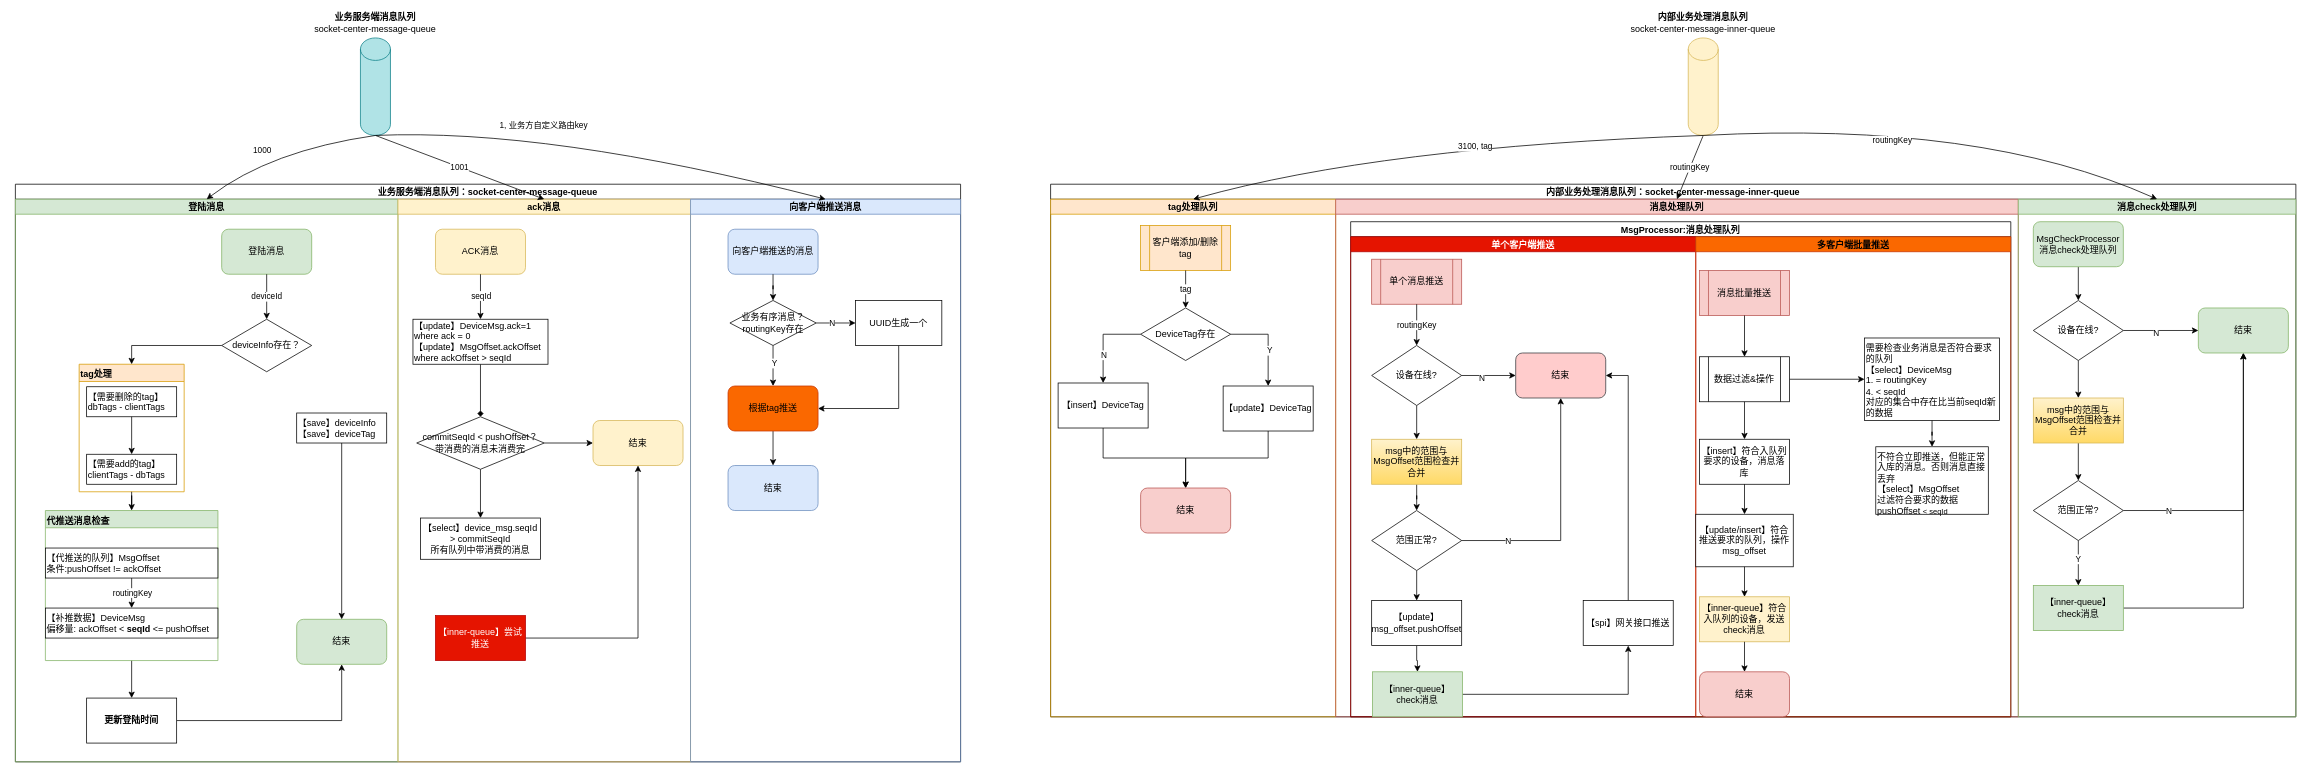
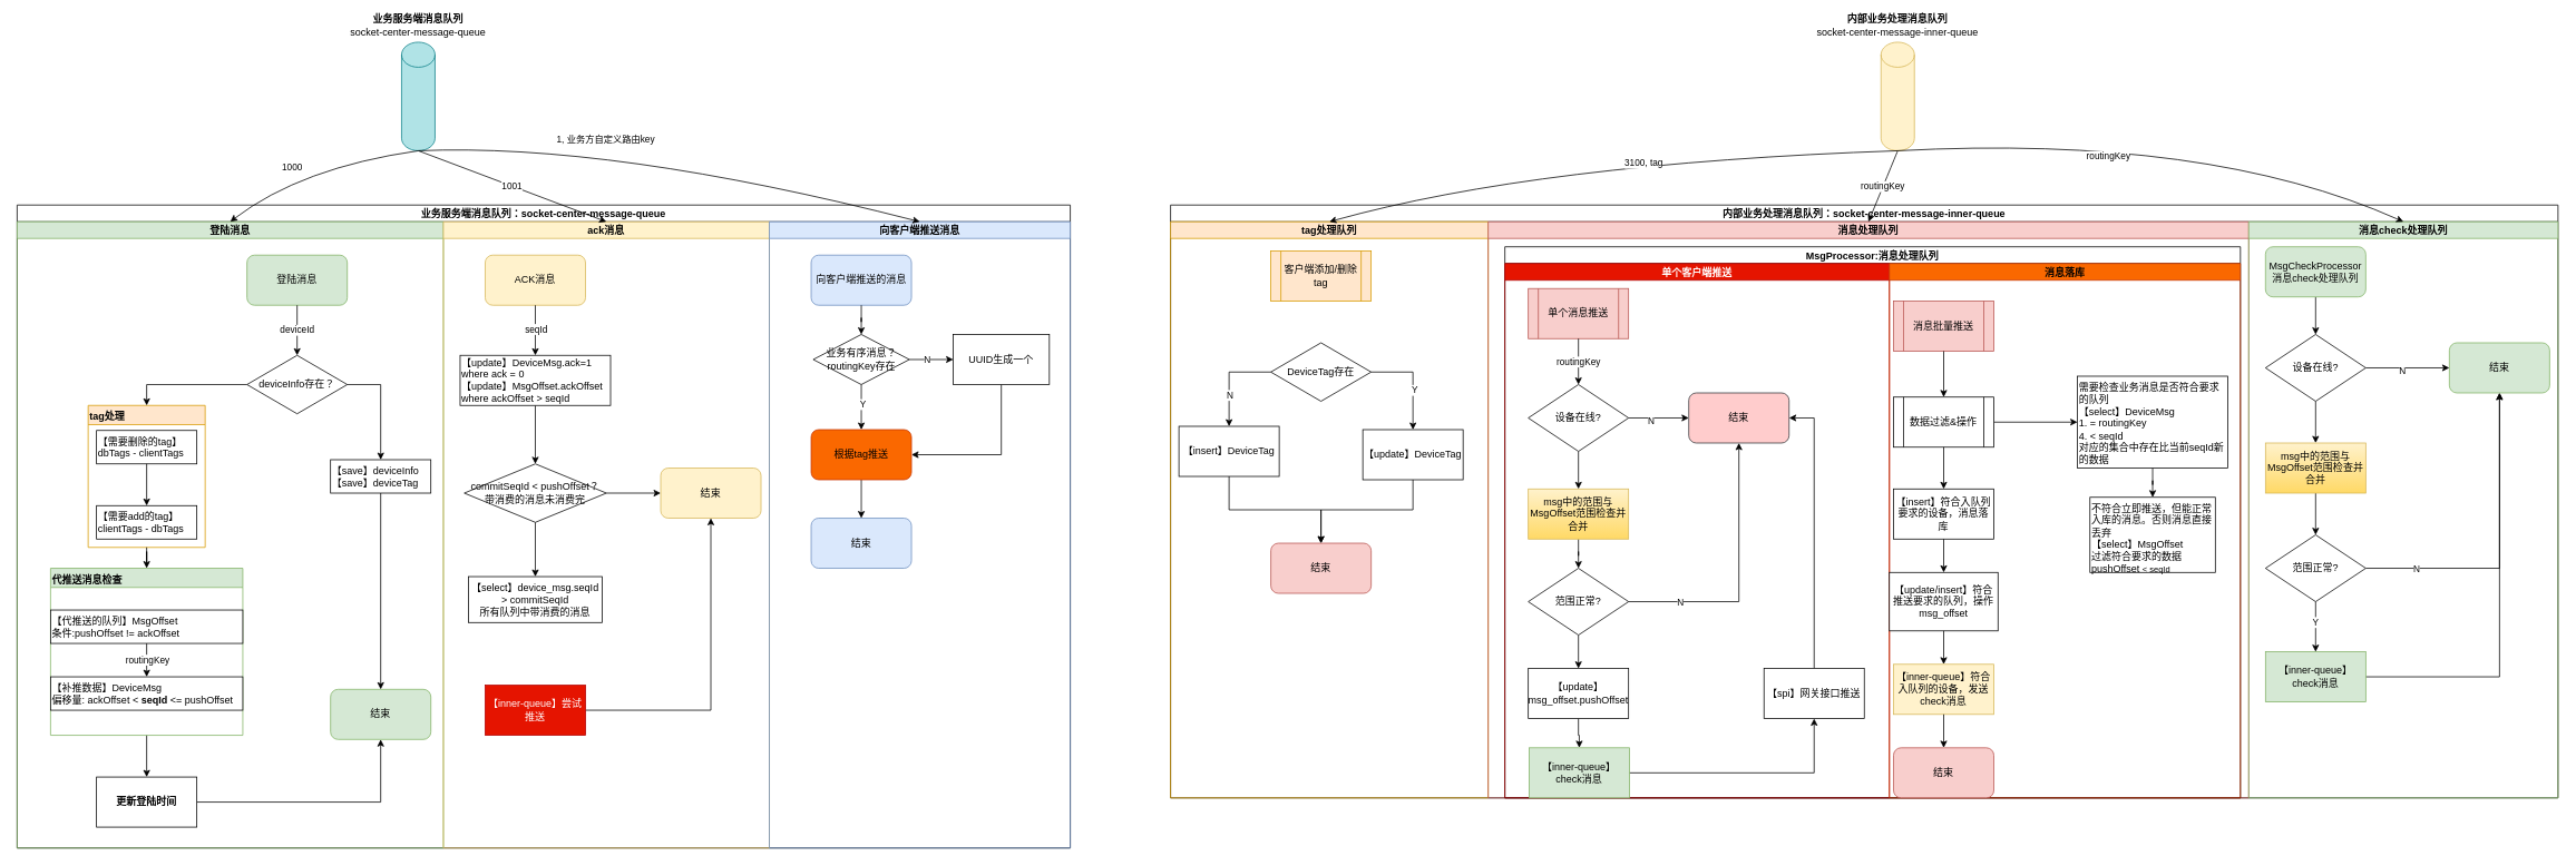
- <mxCell id="96" value="多客户端批量推送" style="swimlane;startSize=20;fillColor=#fa6800;strokeColor=#C73500;fontColor=#000000;" parent="75" vertex="1"><mxGeometry x="460" y="20" width="420" height="640" as="geometry"><mxRectangle x="460" y="20" width="30" height="640" as="alternateBounds" /></mxGeometry></mxCell>
+ <mxCell id="96" value="消息落库" style="swimlane;startSize=20;fillColor=#fa6800;strokeColor=#C73500;fontColor=#000000;" parent="75" vertex="1"><mxGeometry x="460" y="20" width="420" height="640" as="geometry"><mxRectangle x="460" y="20" width="30" height="640" as="alternateBounds" /></mxGeometry></mxCell>
- <mxCell id="63" value="tag" style="edgeStyle=orthogonalEdgeStyle;rounded=0;orthogonalLoop=1;jettySize=auto;html=1;" parent="61" source="62" target="64" edge="1"><mxGeometry relative="1" as="geometry" /></mxCell>
+ <mxCell id="13" style="edgeStyle=orthogonalEdgeStyle;rounded=0;orthogonalLoop=1;jettySize=auto;html=1;exitX=1;exitY=0.5;exitDx=0;exitDy=0;" parent="7" source="9" target="12" edge="1"><mxGeometry relative="1" as="geometry" /></mxCell>
- <mxCell id="32" value="" style="edgeStyle=orthogonalEdgeStyle;rounded=0;orthogonalLoop=1;jettySize=auto;html=1;endArrow=diamond;" edge="1" parent="30" source="33" target="38"><mxGeometry relative="1" as="geometry" /></mxCell>
+ <mxCell id="32" value="" style="edgeStyle=orthogonalEdgeStyle;rounded=0;orthogonalLoop=1;jettySize=auto;html=1;" edge="1" parent="30" source="33" target="38"><mxGeometry relative="1" as="geometry" /></mxCell>
